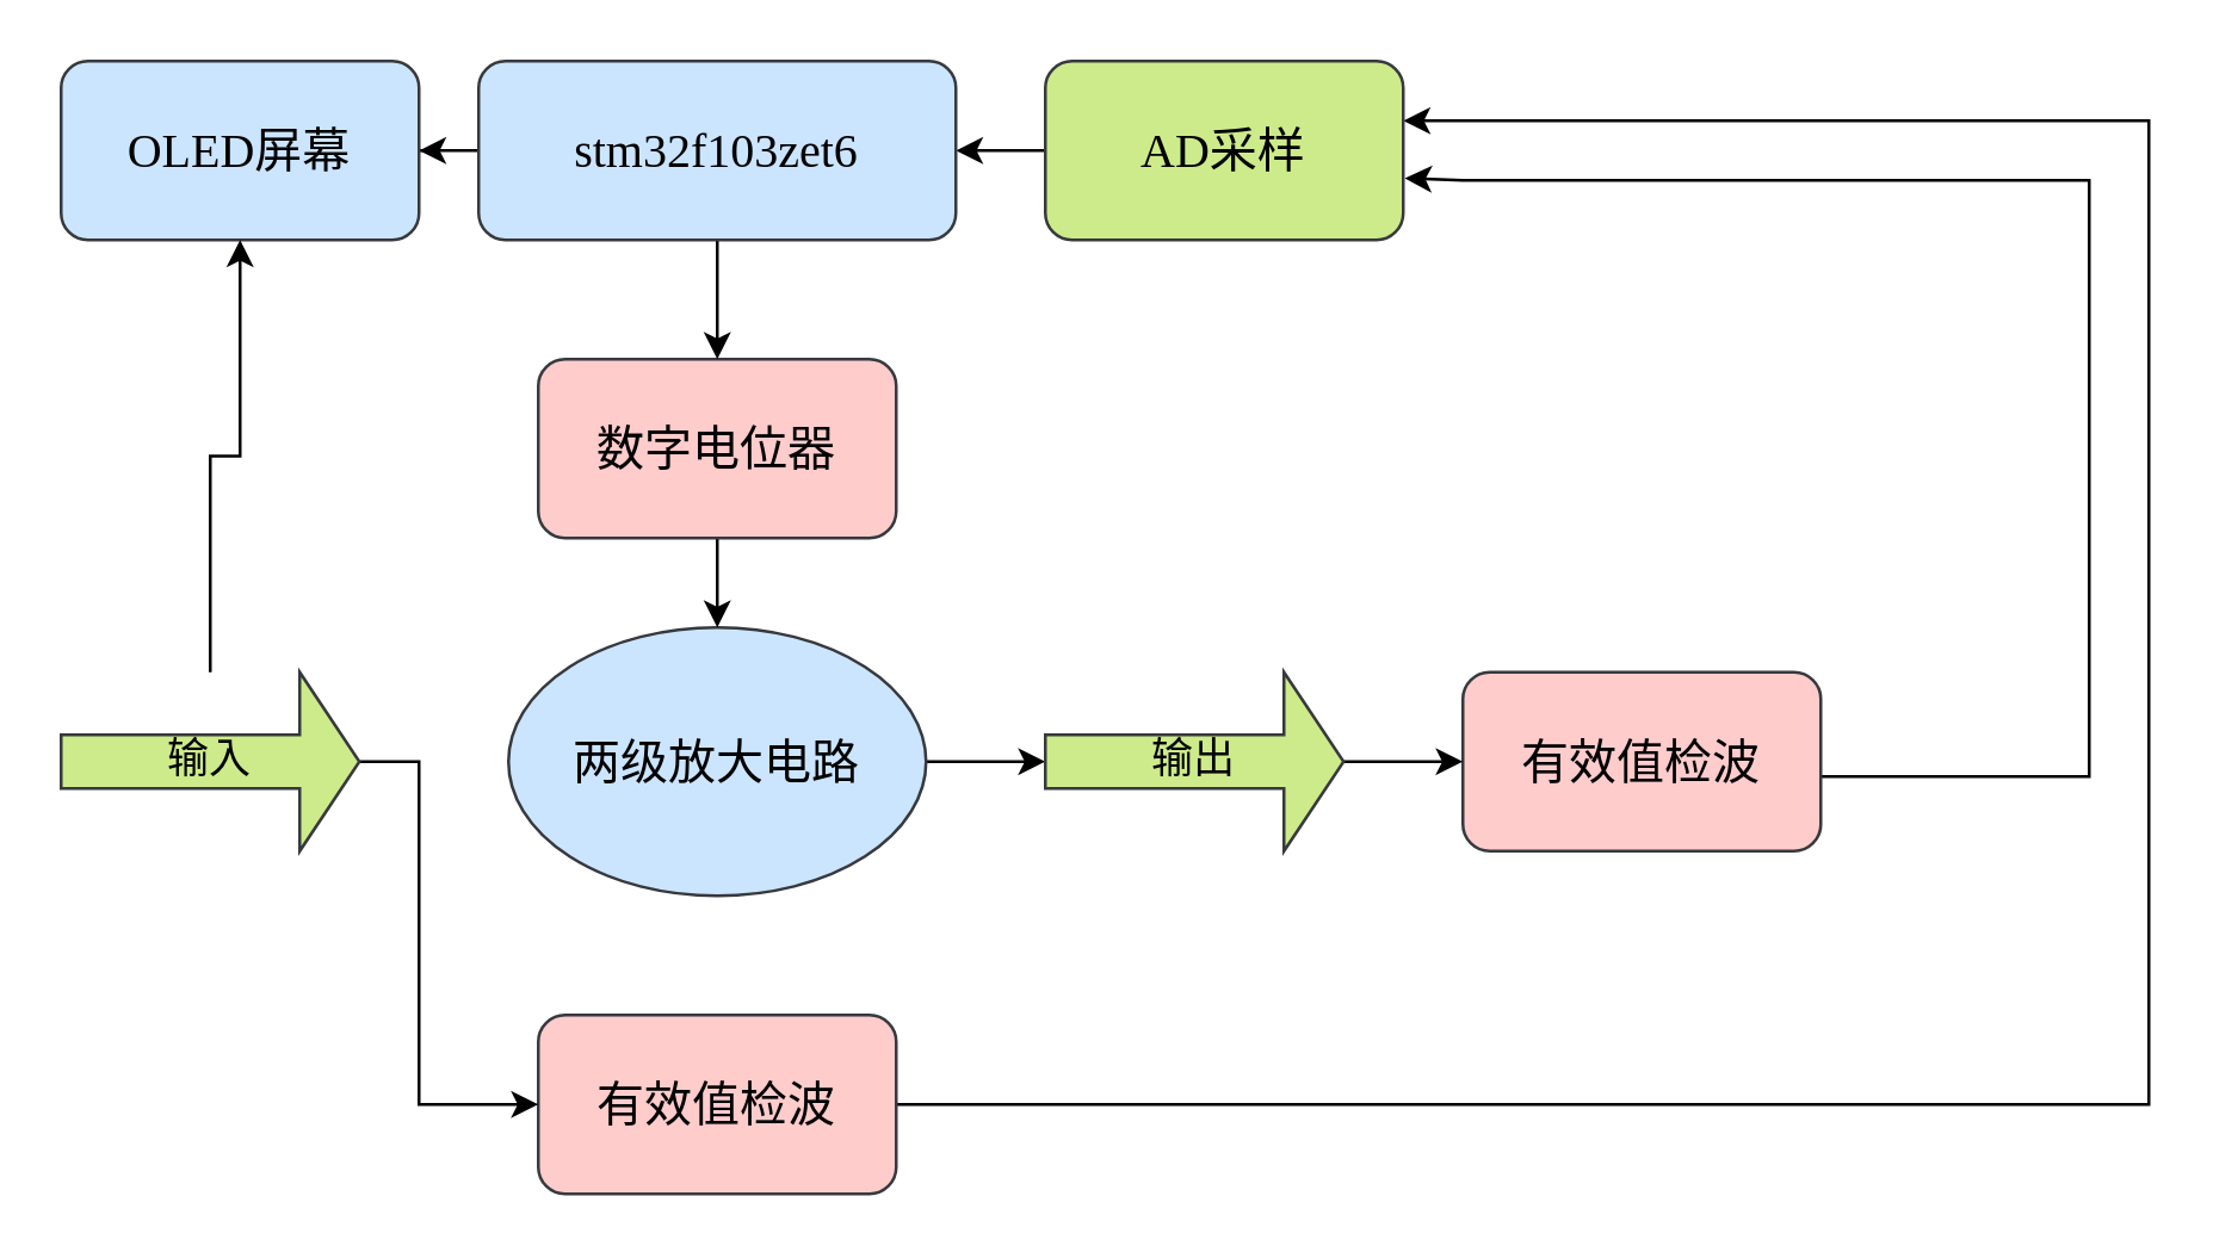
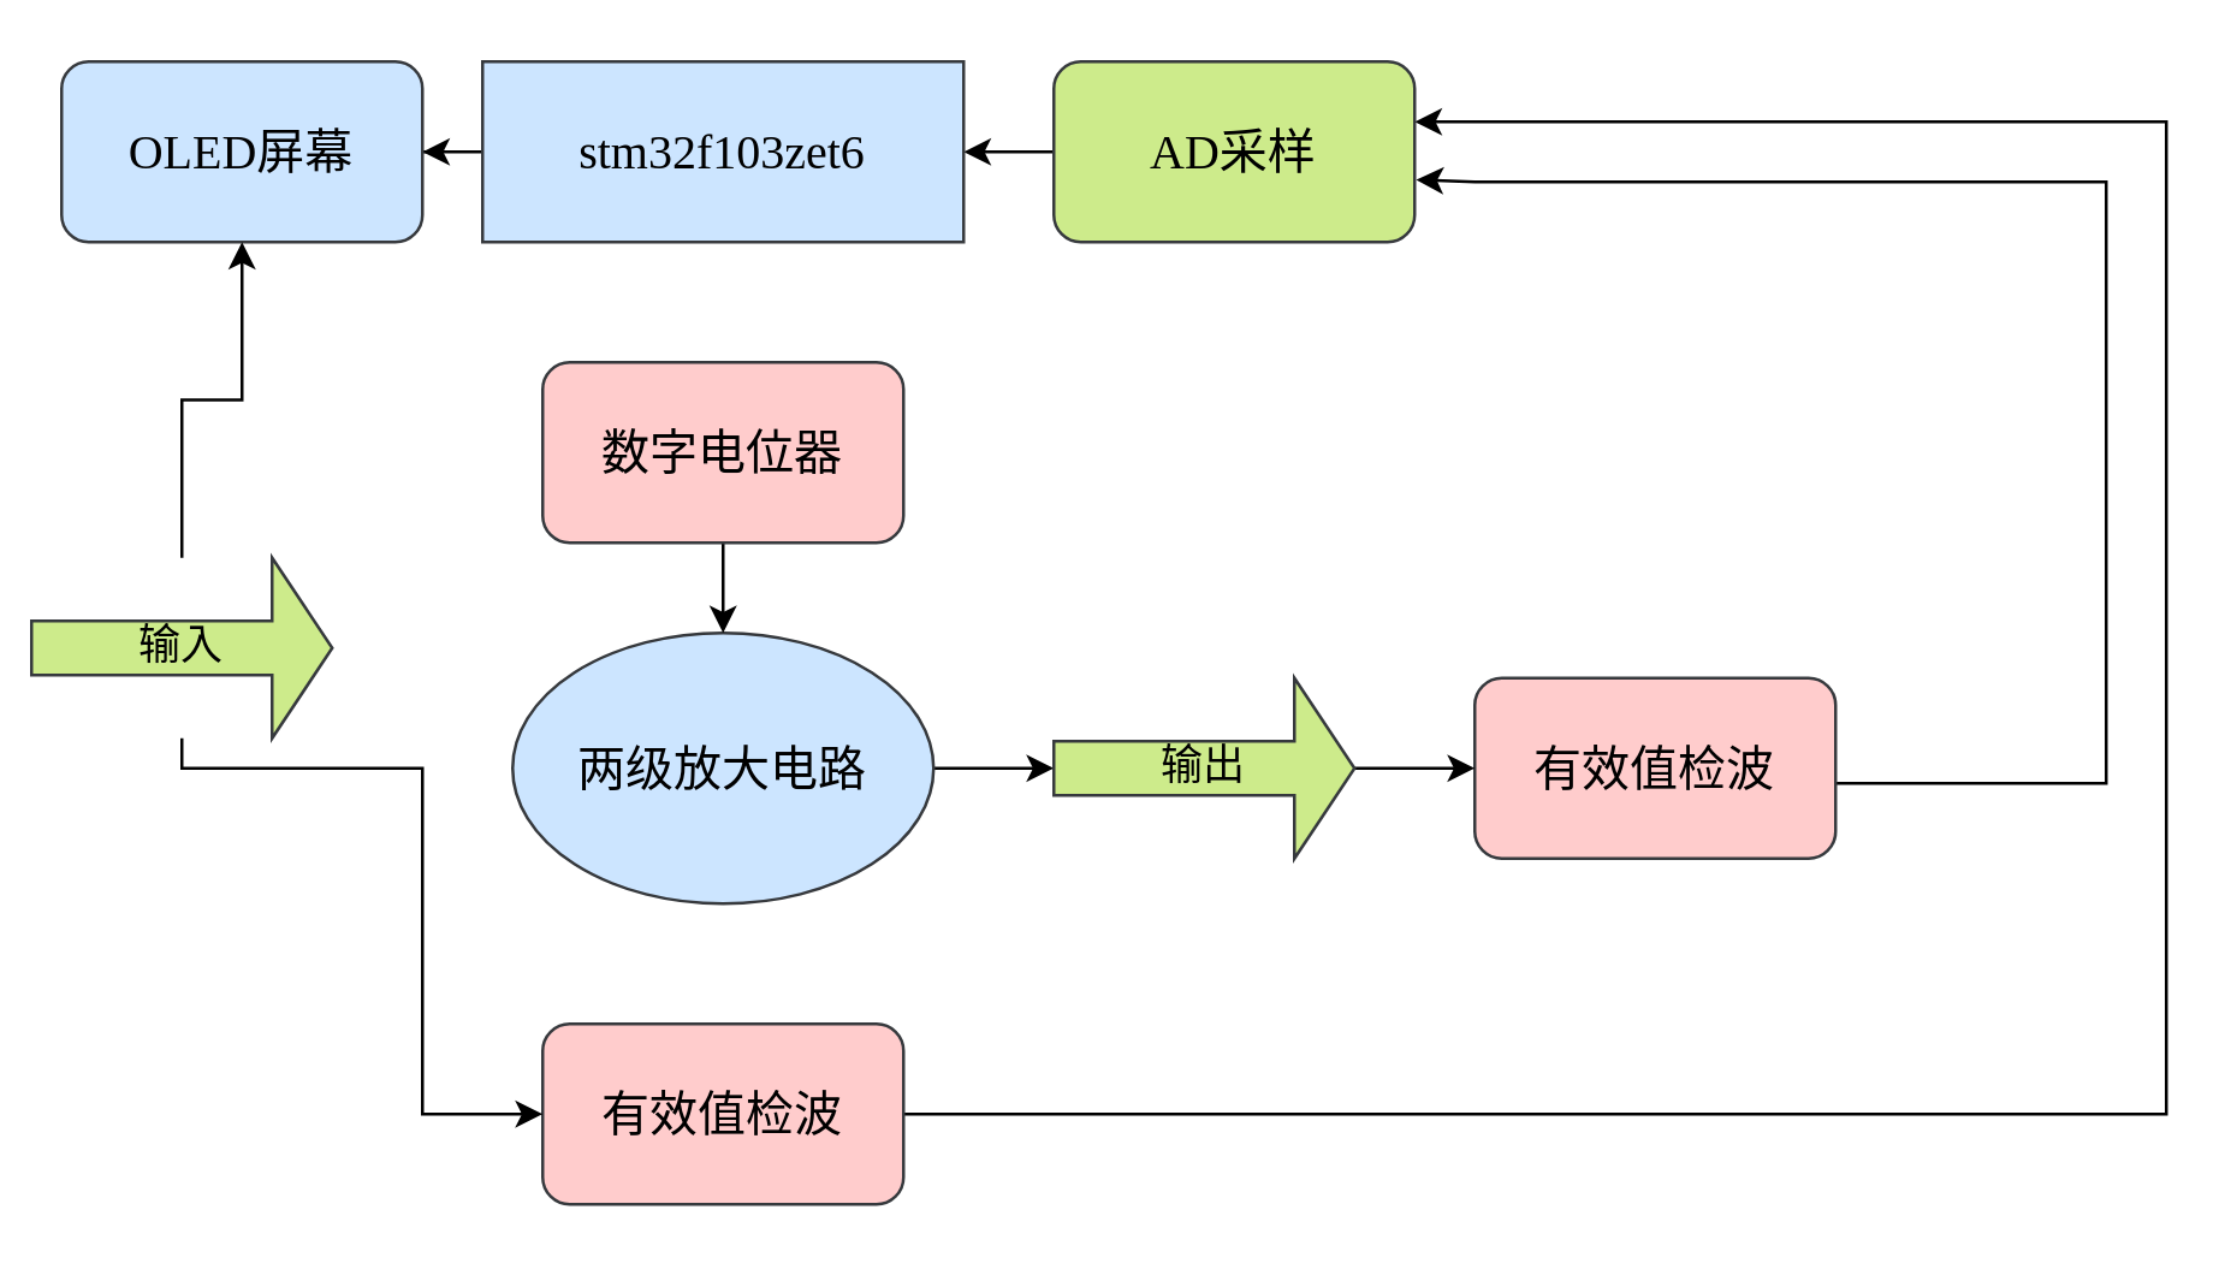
- <mxCell id="14" value="&lt;font face=&quot;Lucida Console&quot; style=&quot;font-size: 16px;&quot;&gt;stm32f103zet6&lt;/font&gt;" style="rounded=1;whiteSpace=wrap;html=1;fillColor=#cce5ff;strokeColor=#36393d;" parent="1" vertex="1"><mxGeometry x="160" y="20" width="160" height="60" as="geometry" /></mxCell>
+ <mxCell id="14" value="&lt;font face=&quot;Lucida Console&quot; style=&quot;font-size: 16px;&quot;&gt;stm32f103zet6&lt;/font&gt;" style="whiteSpace=wrap;html=1;fillColor=#cce5ff;strokeColor=#36393d;rounded=0;" parent="1" vertex="1"><mxGeometry x="160" y="20" width="160" height="60" as="geometry" /></mxCell>
- <mxCell id="13" value="" style="edgeStyle=orthogonalEdgeStyle;rounded=0;orthogonalLoop=1;jettySize=auto;html=1;" parent="1" source="14" target="5" edge="1"><mxGeometry relative="1" as="geometry" /></mxCell>
- <mxCell id="18" value="&lt;font face=&quot;Lucida Console&quot; style=&quot;font-size: 14px;&quot;&gt;输入&lt;/font&gt;" style="shape=singleArrow;whiteSpace=wrap;html=1;fillColor=#cdeb8b;strokeColor=#36393d;" parent="1" vertex="1"><mxGeometry x="20" y="225" width="100" height="60" as="geometry" /></mxCell>
+ <mxCell id="18" value="&lt;font face=&quot;Lucida Console&quot; style=&quot;font-size: 14px;&quot;&gt;输入&lt;/font&gt;" style="shape=singleArrow;whiteSpace=wrap;html=1;fillColor=#cdeb8b;strokeColor=#36393d;" parent="1" vertex="1"><mxGeometry x="10" y="185" width="100" height="60" as="geometry" /></mxCell>
